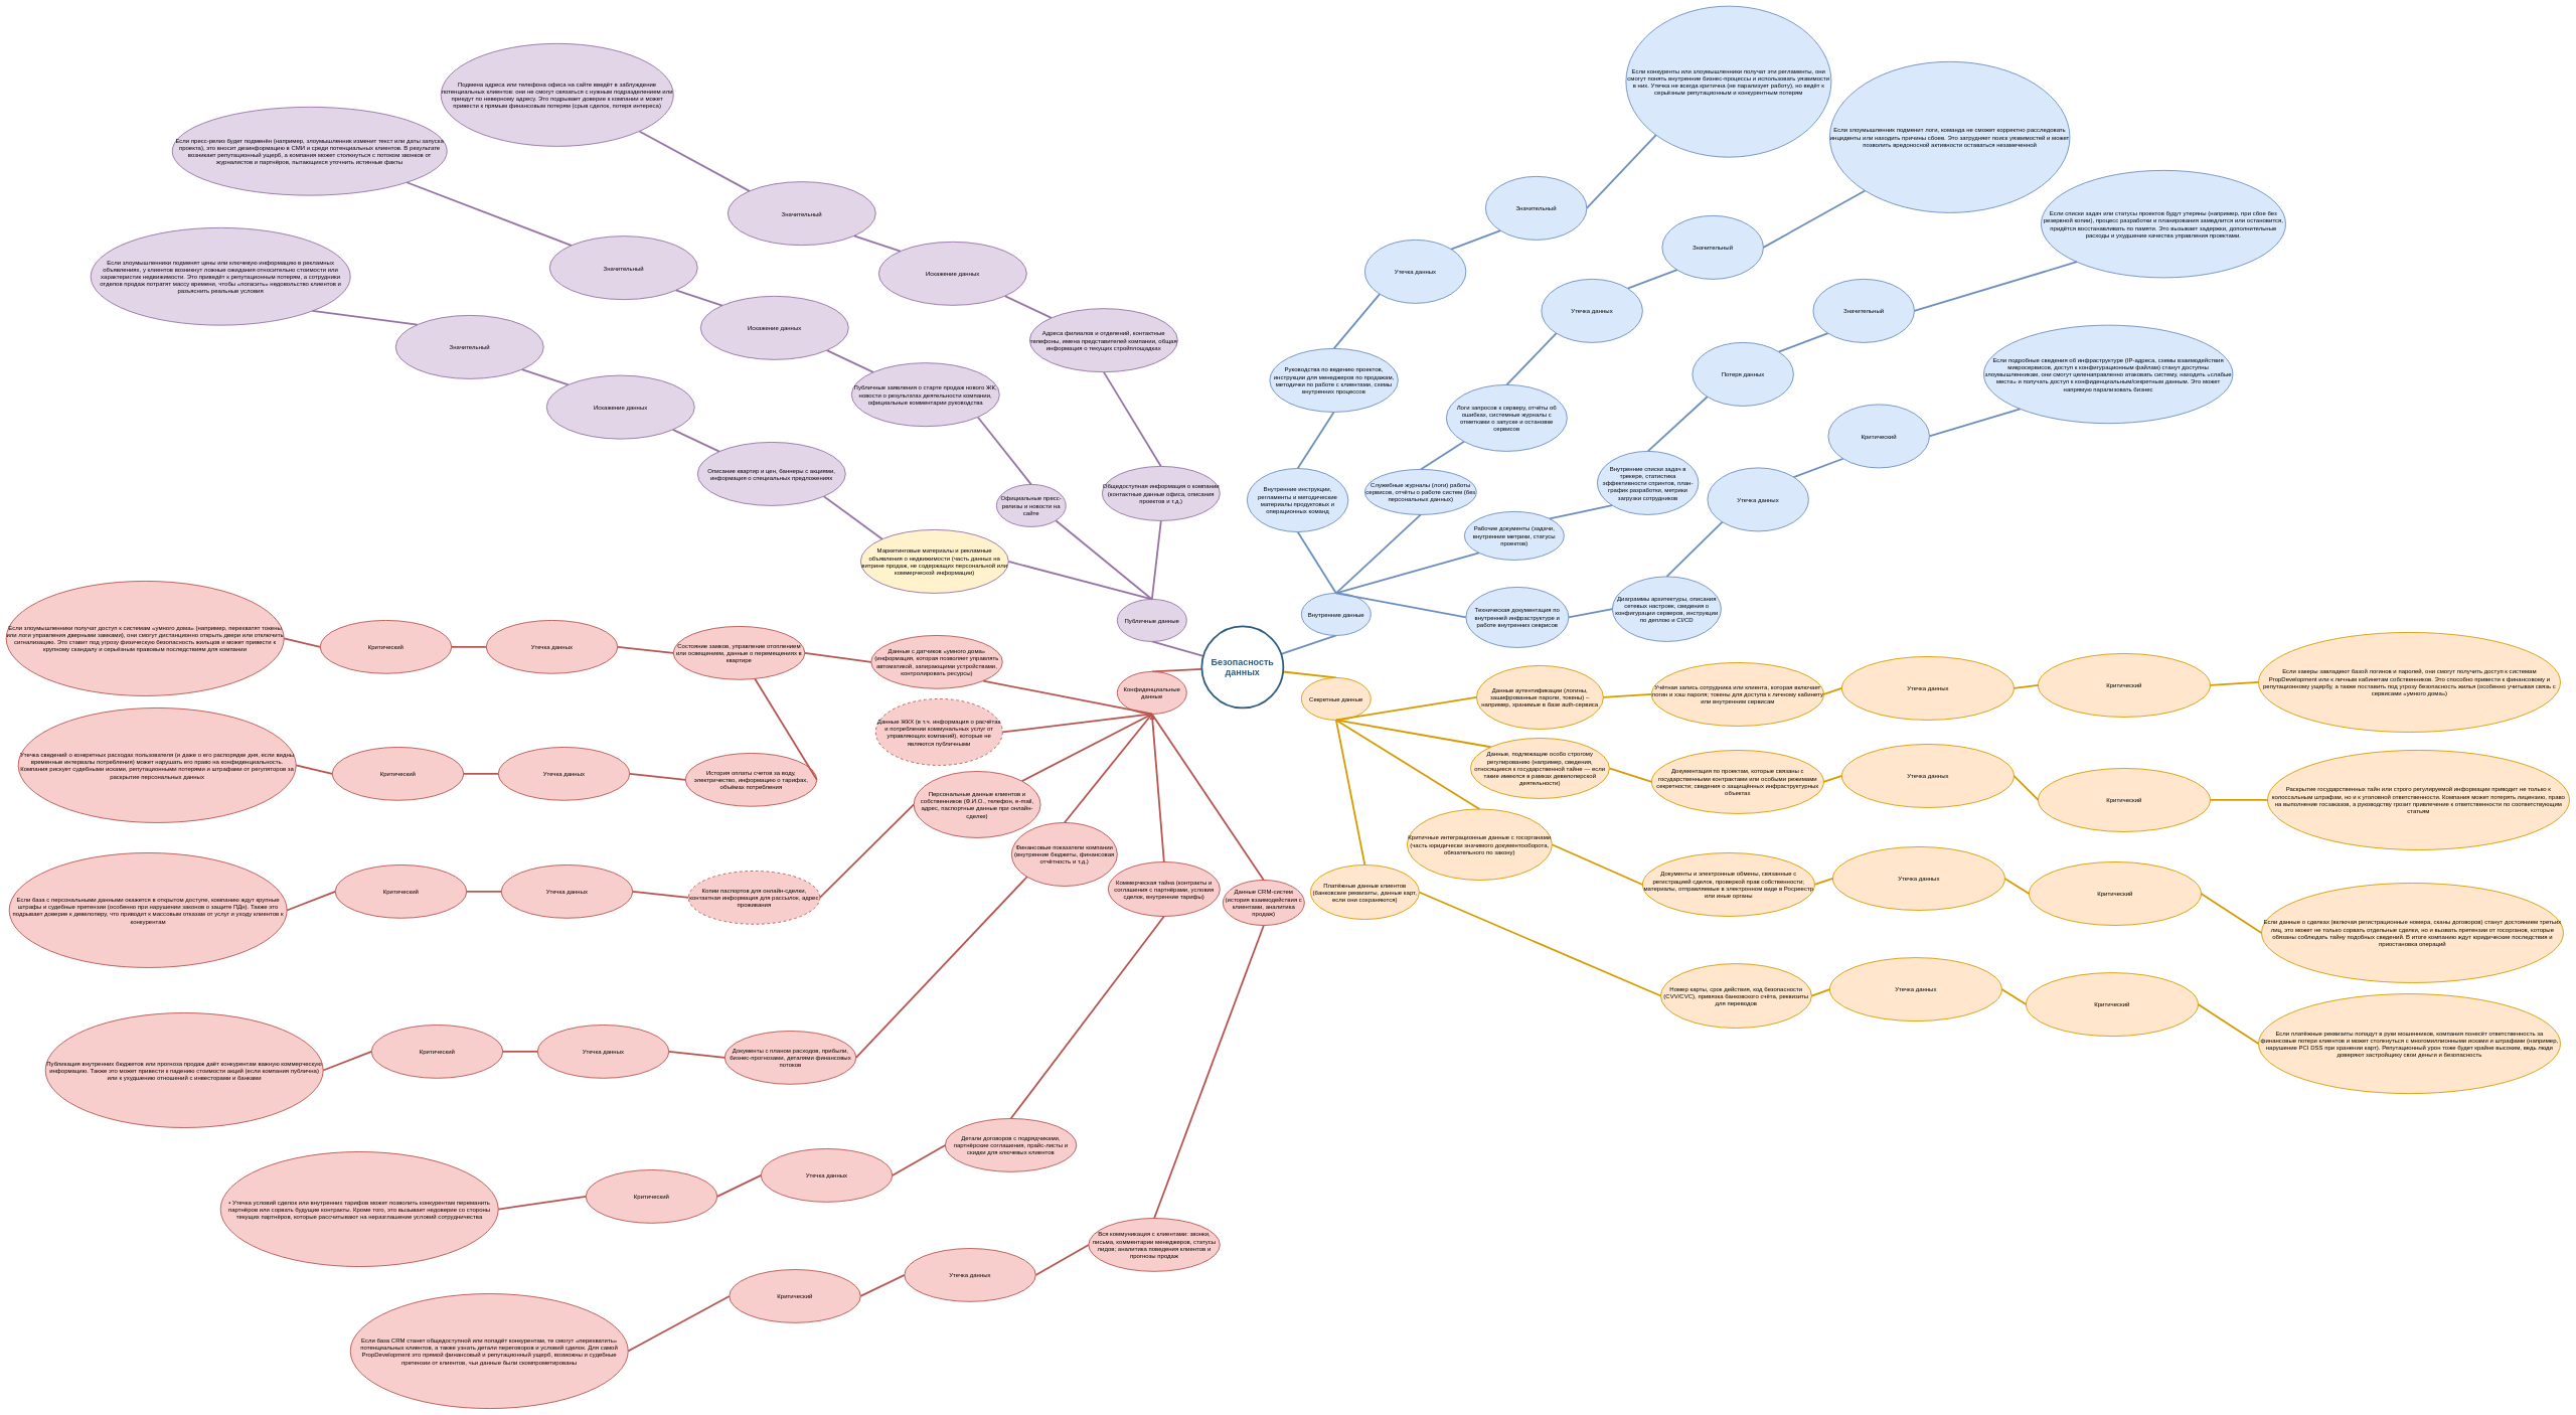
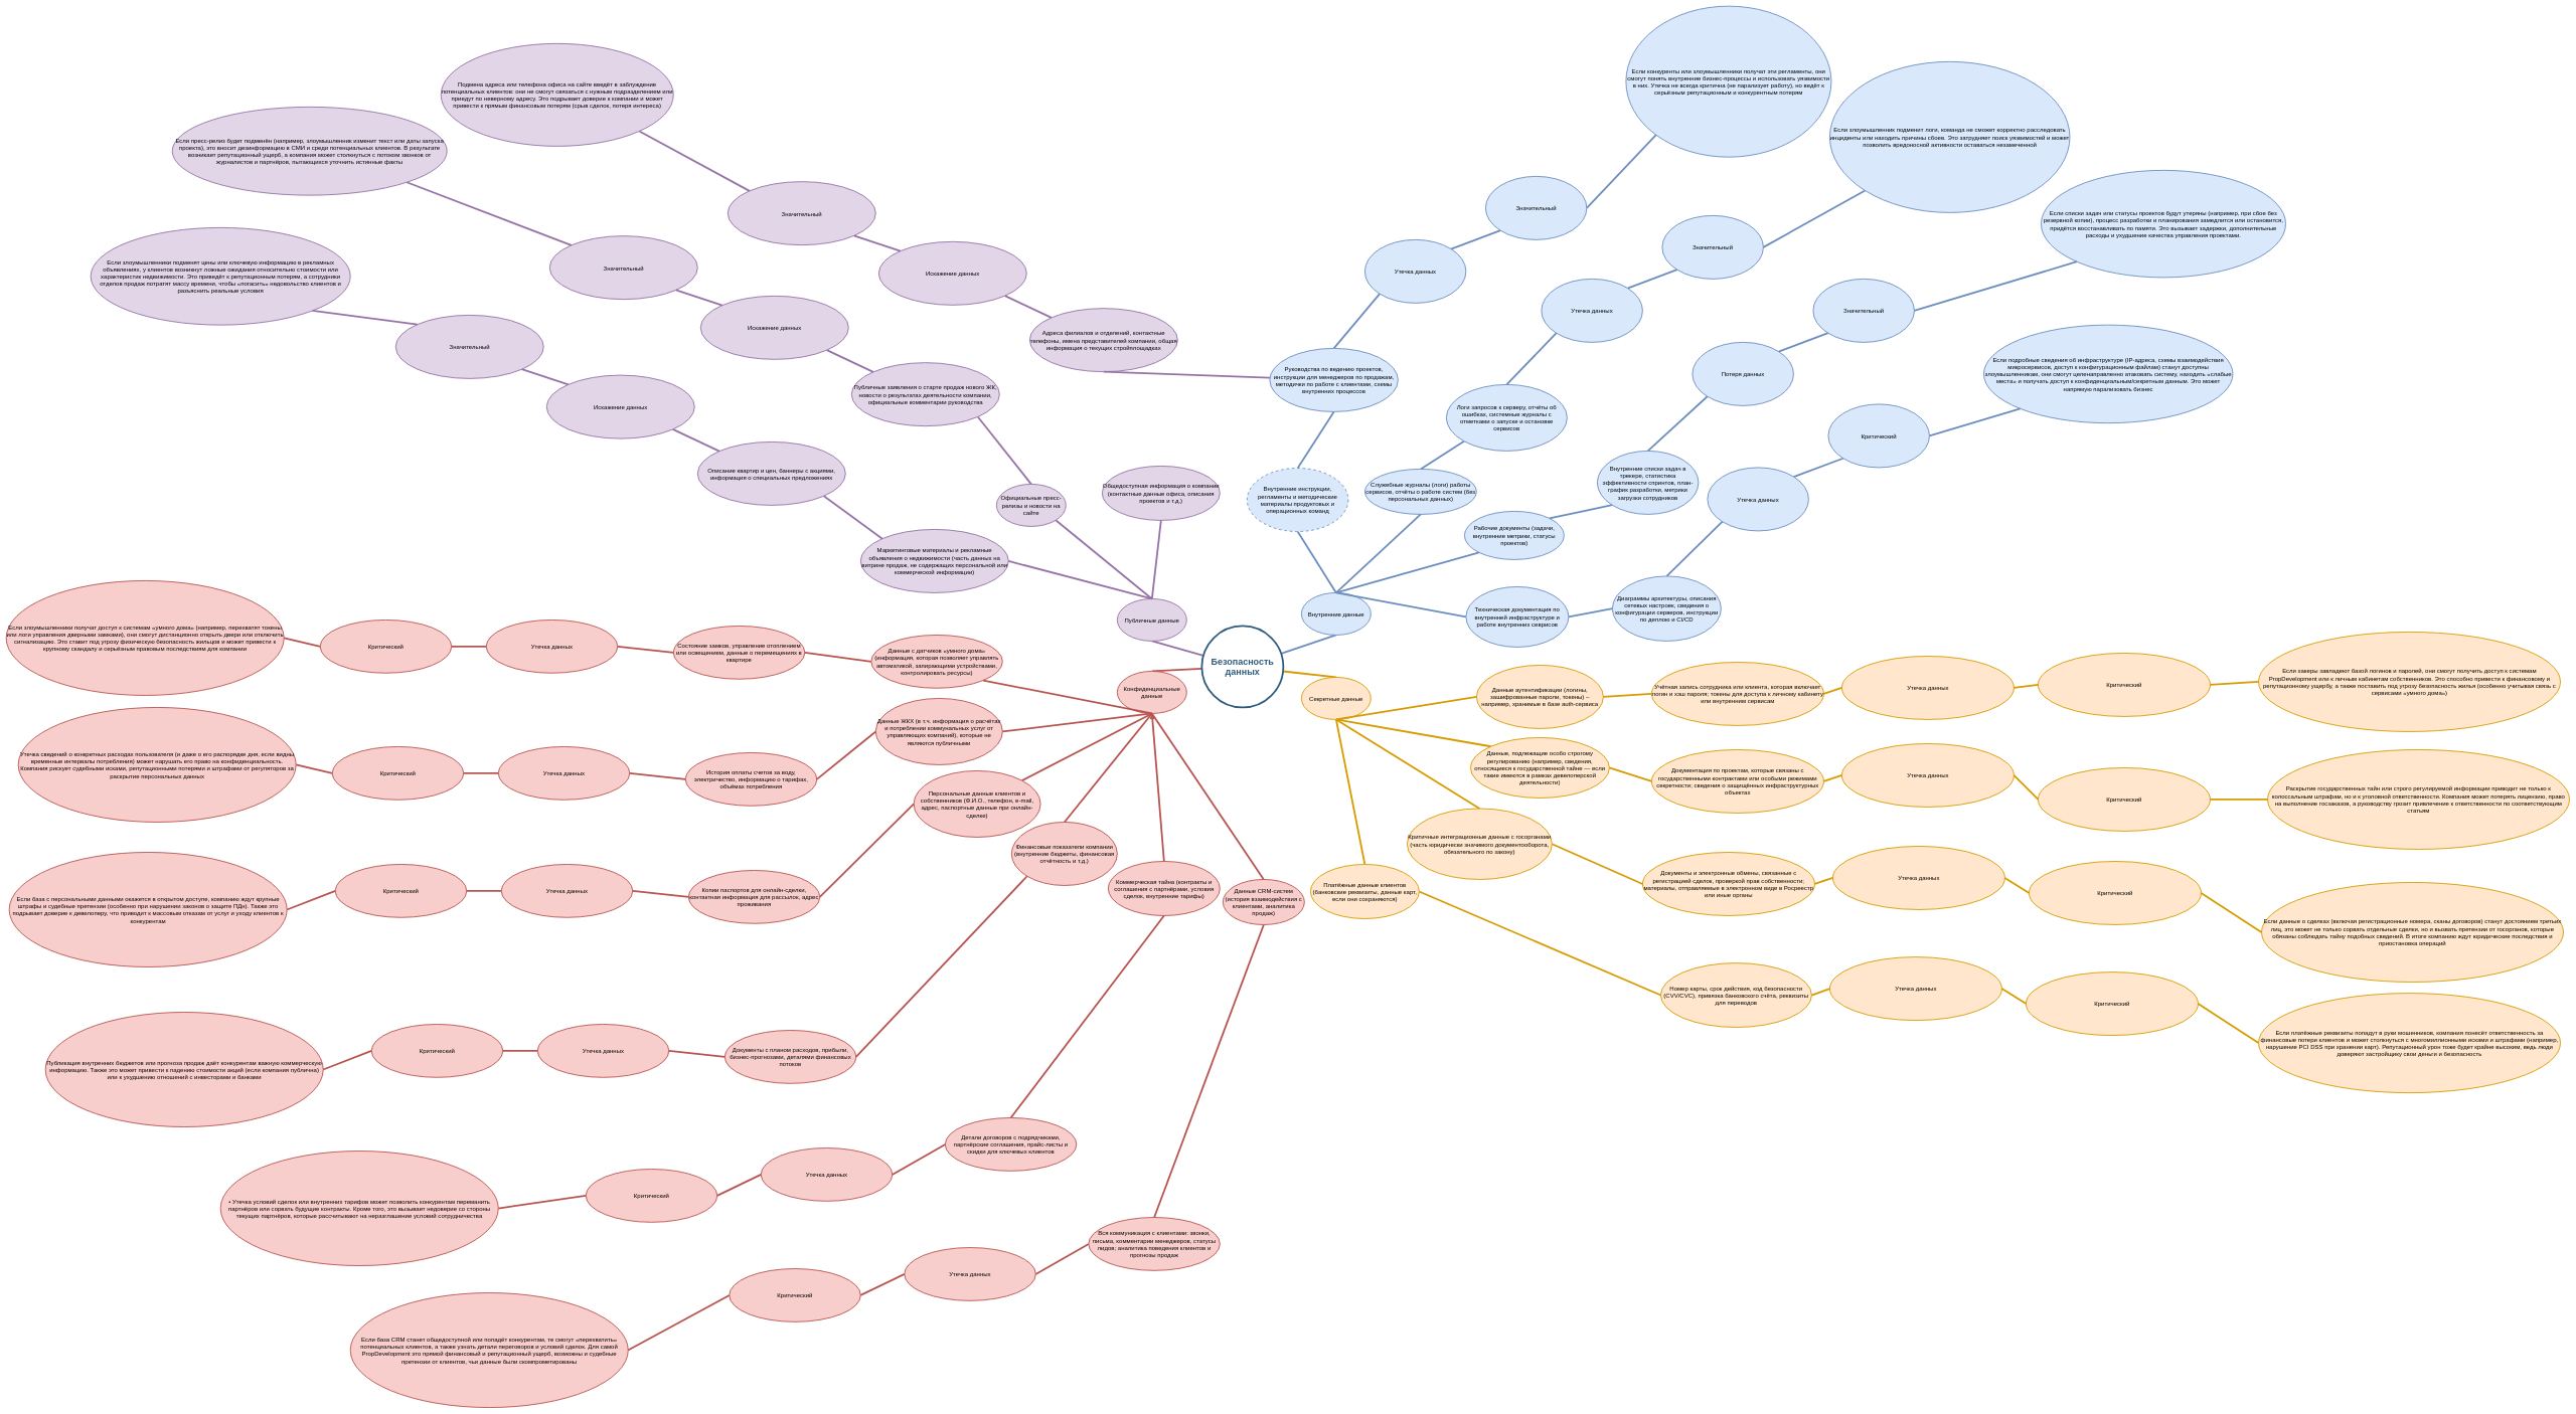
- <mxCell id="180" value="&lt;div&gt;&lt;br&gt;&lt;/div&gt;" style="endArrow=none;strokeWidth=6;strokeColor=#9673a6;html=1;entryX=0.5;entryY=0;entryDx=0;entryDy=0;fillColor=#e1d5e7;exitX=0.5;exitY=1;exitDx=0;exitDy=0;" parent="1" source="172" target="17" edge="1"><mxGeometry relative="1" as="geometry"><mxPoint x="3249" y="1391" as="sourcePoint" /><mxPoint x="3425" y="1614" as="targetPoint" /></mxGeometry></mxCell>
+ <mxCell id="180" value="&lt;div&gt;&lt;br&gt;&lt;/div&gt;" style="endArrow=none;strokeWidth=6;strokeColor=#9673a6;html=1;fillColor=#e1d5e7;exitX=0.5;exitY=1;exitDx=0;exitDy=0;" parent="1" source="172" target="126" edge="1"><mxGeometry relative="1" as="geometry"><mxPoint x="3249" y="1391" as="sourcePoint" /><mxPoint x="3425" y="1614" as="targetPoint" /></mxGeometry></mxCell>
- <mxCell id="20" value="&lt;p class=&quot;p1&quot;&gt;Внутренние инструкции, регламенты и методические материалы продуктовых и операционных команд&lt;/p&gt;" style="ellipse;whiteSpace=wrap;html=1;shadow=0;fontFamily=Helvetica;fontSize=20;align=center;strokeWidth=3;fillColor=#dae8fc;strokeColor=#6c8ebf;" parent="1" vertex="1"><mxGeometry x="4130" y="1551" width="335" height="210" as="geometry" /></mxCell>
+ <mxCell id="20" value="&lt;p class=&quot;p1&quot;&gt;Внутренние инструкции, регламенты и методические материалы продуктовых и операционных команд&lt;/p&gt;" style="ellipse;whiteSpace=wrap;html=1;shadow=0;fontFamily=Helvetica;fontSize=20;align=center;strokeWidth=3;fillColor=#dae8fc;strokeColor=#6c8ebf;dashed=1;" parent="1" vertex="1"><mxGeometry x="4130" y="1551" width="335" height="210" as="geometry" /></mxCell>
- <mxCell id="15" value="&lt;p class=&quot;p1&quot;&gt;Маркетинговые материалы и рекламные объявления о недвижимости (часть данных на витрине продаж, не содержащих персональной или коммерческой информации)&lt;/p&gt;" style="ellipse;whiteSpace=wrap;html=1;shadow=0;fontFamily=Helvetica;fontSize=20;align=center;strokeWidth=3;fillColor=#fff2cc;strokeColor=#9673a6;" parent="1" vertex="1"><mxGeometry x="2850" y="1754" width="490" height="210" as="geometry" /></mxCell>
+ <mxCell id="15" value="&lt;p class=&quot;p1&quot;&gt;Маркетинговые материалы и рекламные объявления о недвижимости (часть данных на витрине продаж, не содержащих персональной или коммерческой информации)&lt;/p&gt;" style="ellipse;whiteSpace=wrap;html=1;shadow=0;fontFamily=Helvetica;fontSize=20;align=center;strokeWidth=3;fillColor=#e1d5e7;strokeColor=#9673a6;" parent="1" vertex="1"><mxGeometry x="2850" y="1754" width="490" height="210" as="geometry" /></mxCell>
- <mxCell id="61" style="endArrow=none;strokeWidth=6;strokeColor=#b85450;html=1;fillColor=#f8cecc;exitX=1;exitY=0.5;exitDx=0;exitDy=0;" parent="1" source="54" target="45" edge="1"><mxGeometry relative="1" as="geometry"><mxPoint x="2095" y="2572" as="sourcePoint" /><mxPoint x="2280" y="2592" as="targetPoint" /></mxGeometry></mxCell>
+ <mxCell id="61" style="endArrow=none;strokeWidth=6;strokeColor=#b85450;html=1;entryX=0;entryY=0.5;entryDx=0;entryDy=0;fillColor=#f8cecc;exitX=1;exitY=0.5;exitDx=0;exitDy=0;" parent="1" source="54" target="39" edge="1"><mxGeometry relative="1" as="geometry"><mxPoint x="2095" y="2572" as="sourcePoint" /><mxPoint x="2280" y="2592" as="targetPoint" /></mxGeometry></mxCell>
- <mxCell id="39" value="&lt;p class=&quot;p1&quot;&gt;Данные ЖКХ (в т.ч. информация о расчётах и потреблении коммунальных услуг от управляющих компаний), которые не являются публичными&lt;/p&gt;" style="ellipse;whiteSpace=wrap;html=1;shadow=0;fontFamily=Helvetica;fontSize=20;align=center;strokeWidth=3;fillColor=#f8cecc;strokeColor=#b85450;dashed=1;" parent="1" vertex="1"><mxGeometry x="2900" y="2314" width="420" height="220" as="geometry" /></mxCell>
+ <mxCell id="39" value="&lt;p class=&quot;p1&quot;&gt;Данные ЖКХ (в т.ч. информация о расчётах и потреблении коммунальных услуг от управляющих компаний), которые не являются публичными&lt;/p&gt;" style="ellipse;whiteSpace=wrap;html=1;shadow=0;fontFamily=Helvetica;fontSize=20;align=center;strokeWidth=3;fillColor=#f8cecc;strokeColor=#b85450;" parent="1" vertex="1"><mxGeometry x="2900" y="2314" width="420" height="220" as="geometry" /></mxCell>
- <mxCell id="62" value="&lt;p class=&quot;p1&quot;&gt;Копии паспортов для онлайн-сделки, контактная информация для рассылок, адрес проживания&lt;/p&gt;" style="ellipse;whiteSpace=wrap;html=1;shadow=0;fontFamily=Helvetica;fontSize=20;align=center;strokeWidth=3;fillColor=#f8cecc;strokeColor=#b85450;dashed=1;" parent="1" vertex="1"><mxGeometry x="2280" y="2884" width="435" height="176" as="geometry" /></mxCell>
+ <mxCell id="62" value="&lt;p class=&quot;p1&quot;&gt;Копии паспортов для онлайн-сделки, контактная информация для рассылок, адрес проживания&lt;/p&gt;" style="ellipse;whiteSpace=wrap;html=1;shadow=0;fontFamily=Helvetica;fontSize=20;align=center;strokeWidth=3;fillColor=#f8cecc;strokeColor=#b85450;" parent="1" vertex="1"><mxGeometry x="2280" y="2884" width="435" height="176" as="geometry" /></mxCell>
